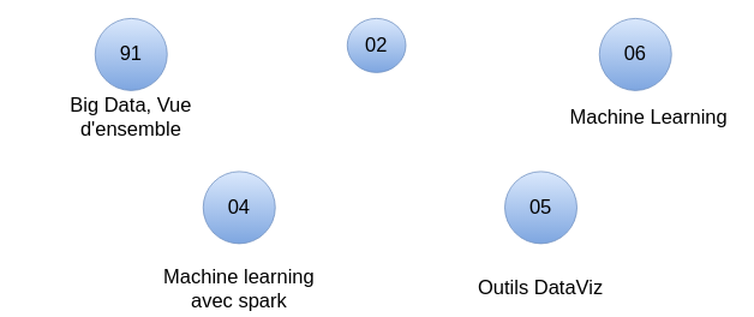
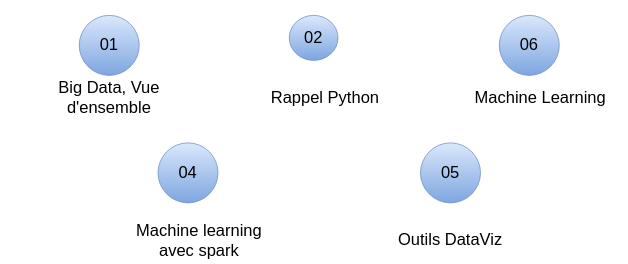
- <mxCell id="2" value="91" style="ellipse;whiteSpace=wrap;html=1;aspect=fixed;fontSize=22;gradientColor=#7ea6e0;fillColor=#dae8fc;strokeColor=#6c8ebf;" vertex="1" parent="1"><mxGeometry x="105" y="20" width="80" height="80" as="geometry" /></mxCell>
+ <mxCell id="2" value="01" style="ellipse;whiteSpace=wrap;html=1;aspect=fixed;fontSize=22;gradientColor=#7ea6e0;fillColor=#dae8fc;strokeColor=#6c8ebf;" vertex="1" parent="1"><mxGeometry x="105" y="20" width="80" height="80" as="geometry" /></mxCell>
+ <mxCell id="9" value="Rappel Python" style="text;html=1;strokeColor=none;fillColor=none;align=center;verticalAlign=middle;whiteSpace=wrap;rounded=0;fontSize=22;" vertex="1" parent="1"><mxGeometry x="348" y="120" width="170" height="20" as="geometry" /></mxCell>
- <mxCell id="5" value="04" style="ellipse;whiteSpace=wrap;html=1;aspect=fixed;fontSize=22;gradientColor=#7ea6e0;fillColor=#dae8fc;strokeColor=#6c8ebf;" vertex="1" parent="1"><mxGeometry x="225" y="190" width="80" height="80" as="geometry" /></mxCell>
+ <mxCell id="5" value="04" style="ellipse;whiteSpace=wrap;html=1;aspect=fixed;fontSize=22;gradientColor=#7ea6e0;fillColor=#dae8fc;strokeColor=#6c8ebf;" vertex="1" parent="1"><mxGeometry x="210" y="190" width="80" height="80" as="geometry" /></mxCell>
